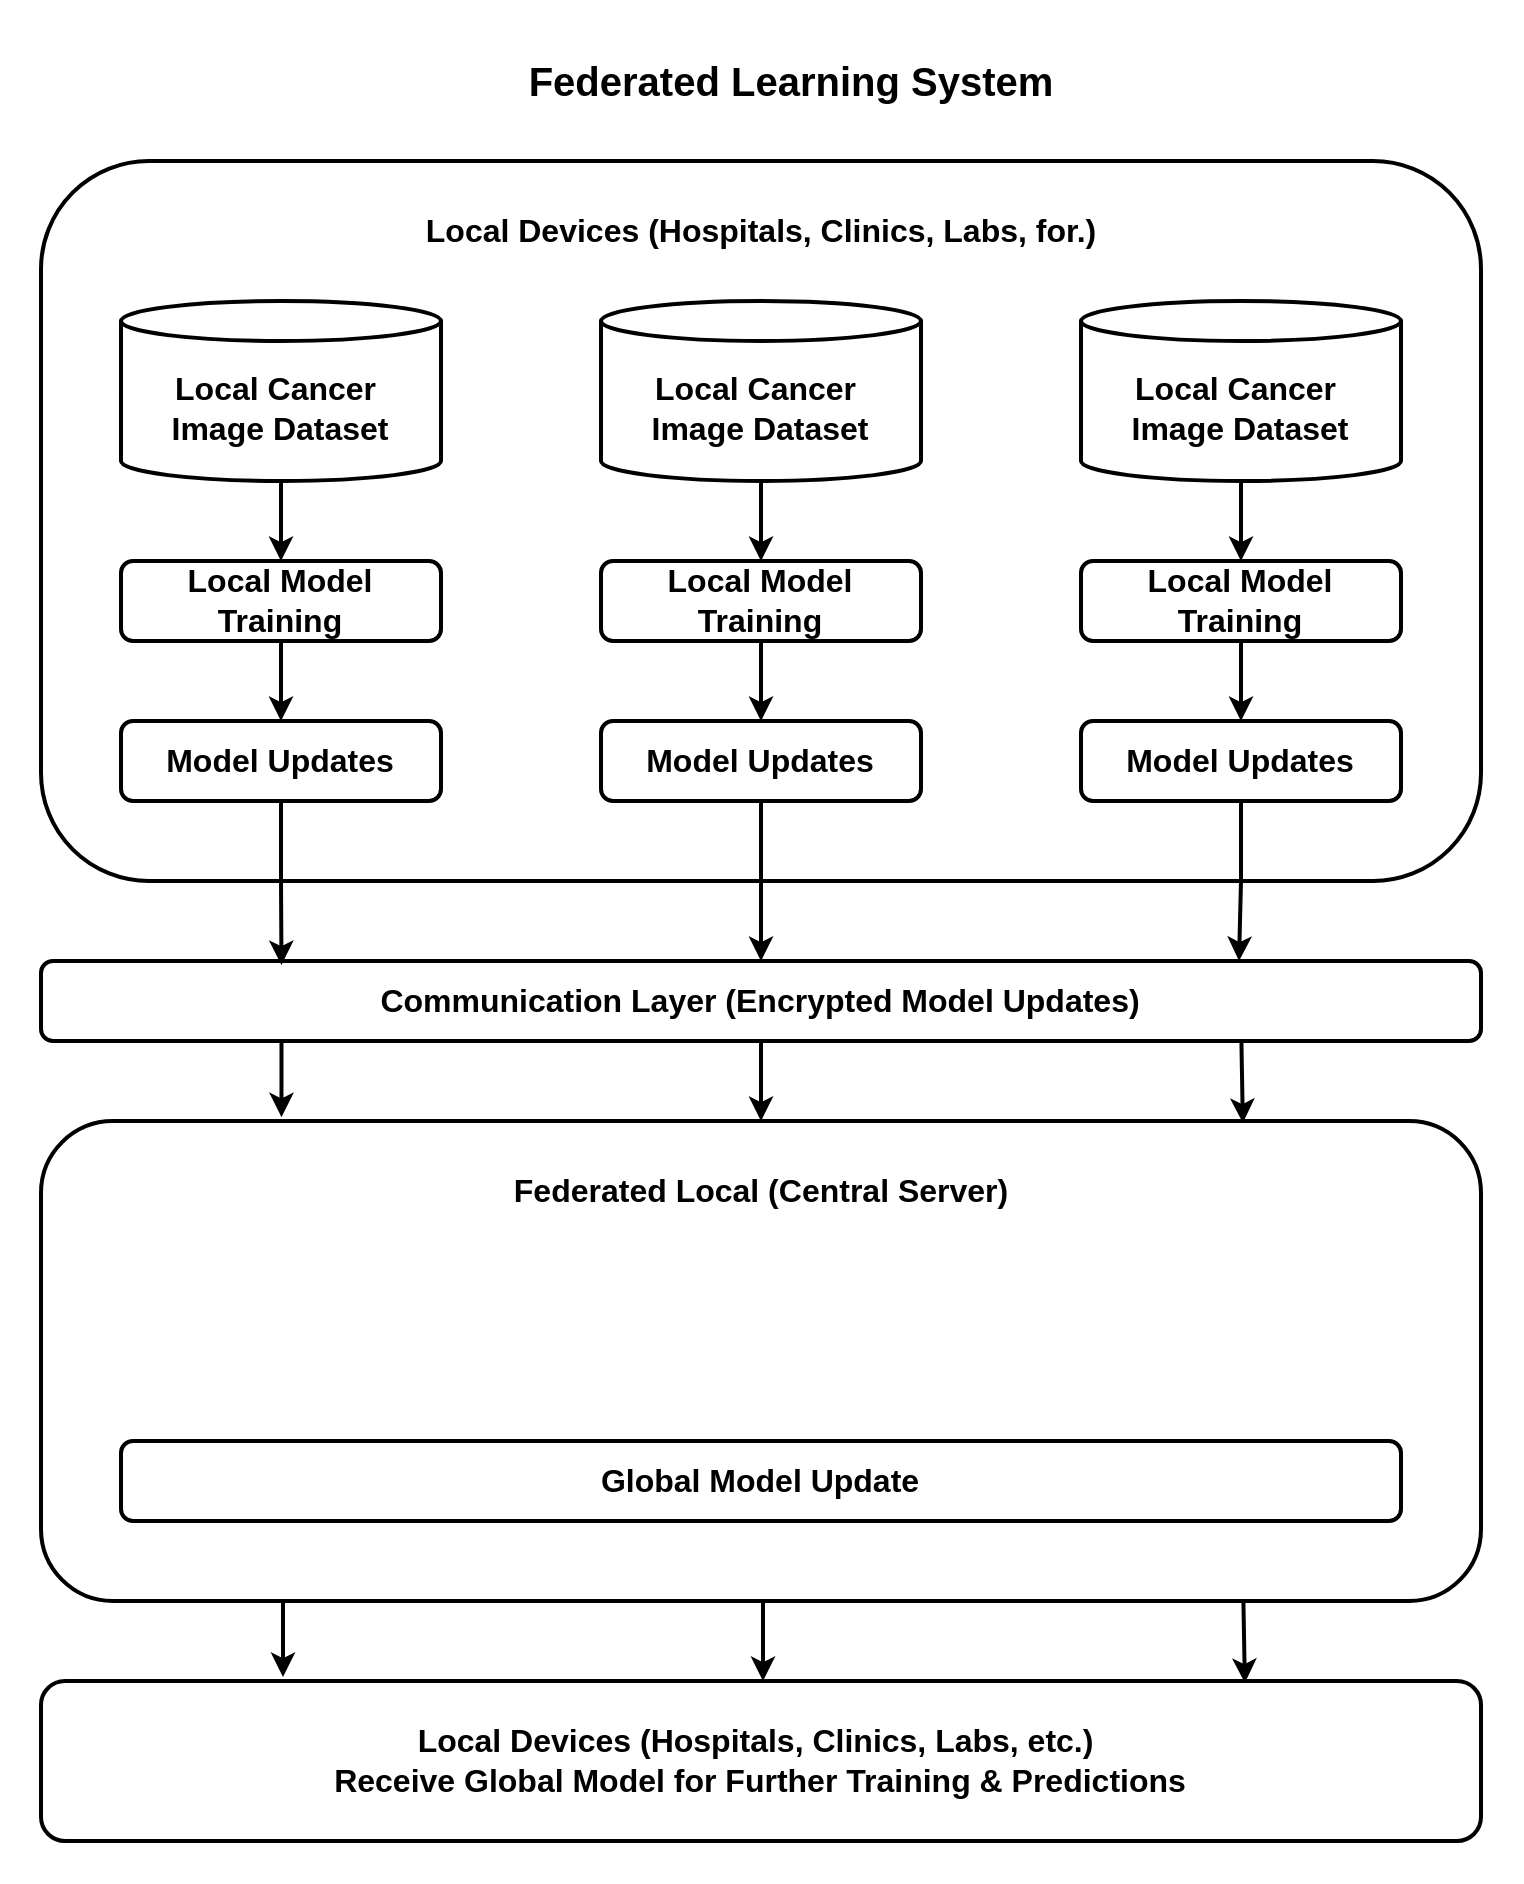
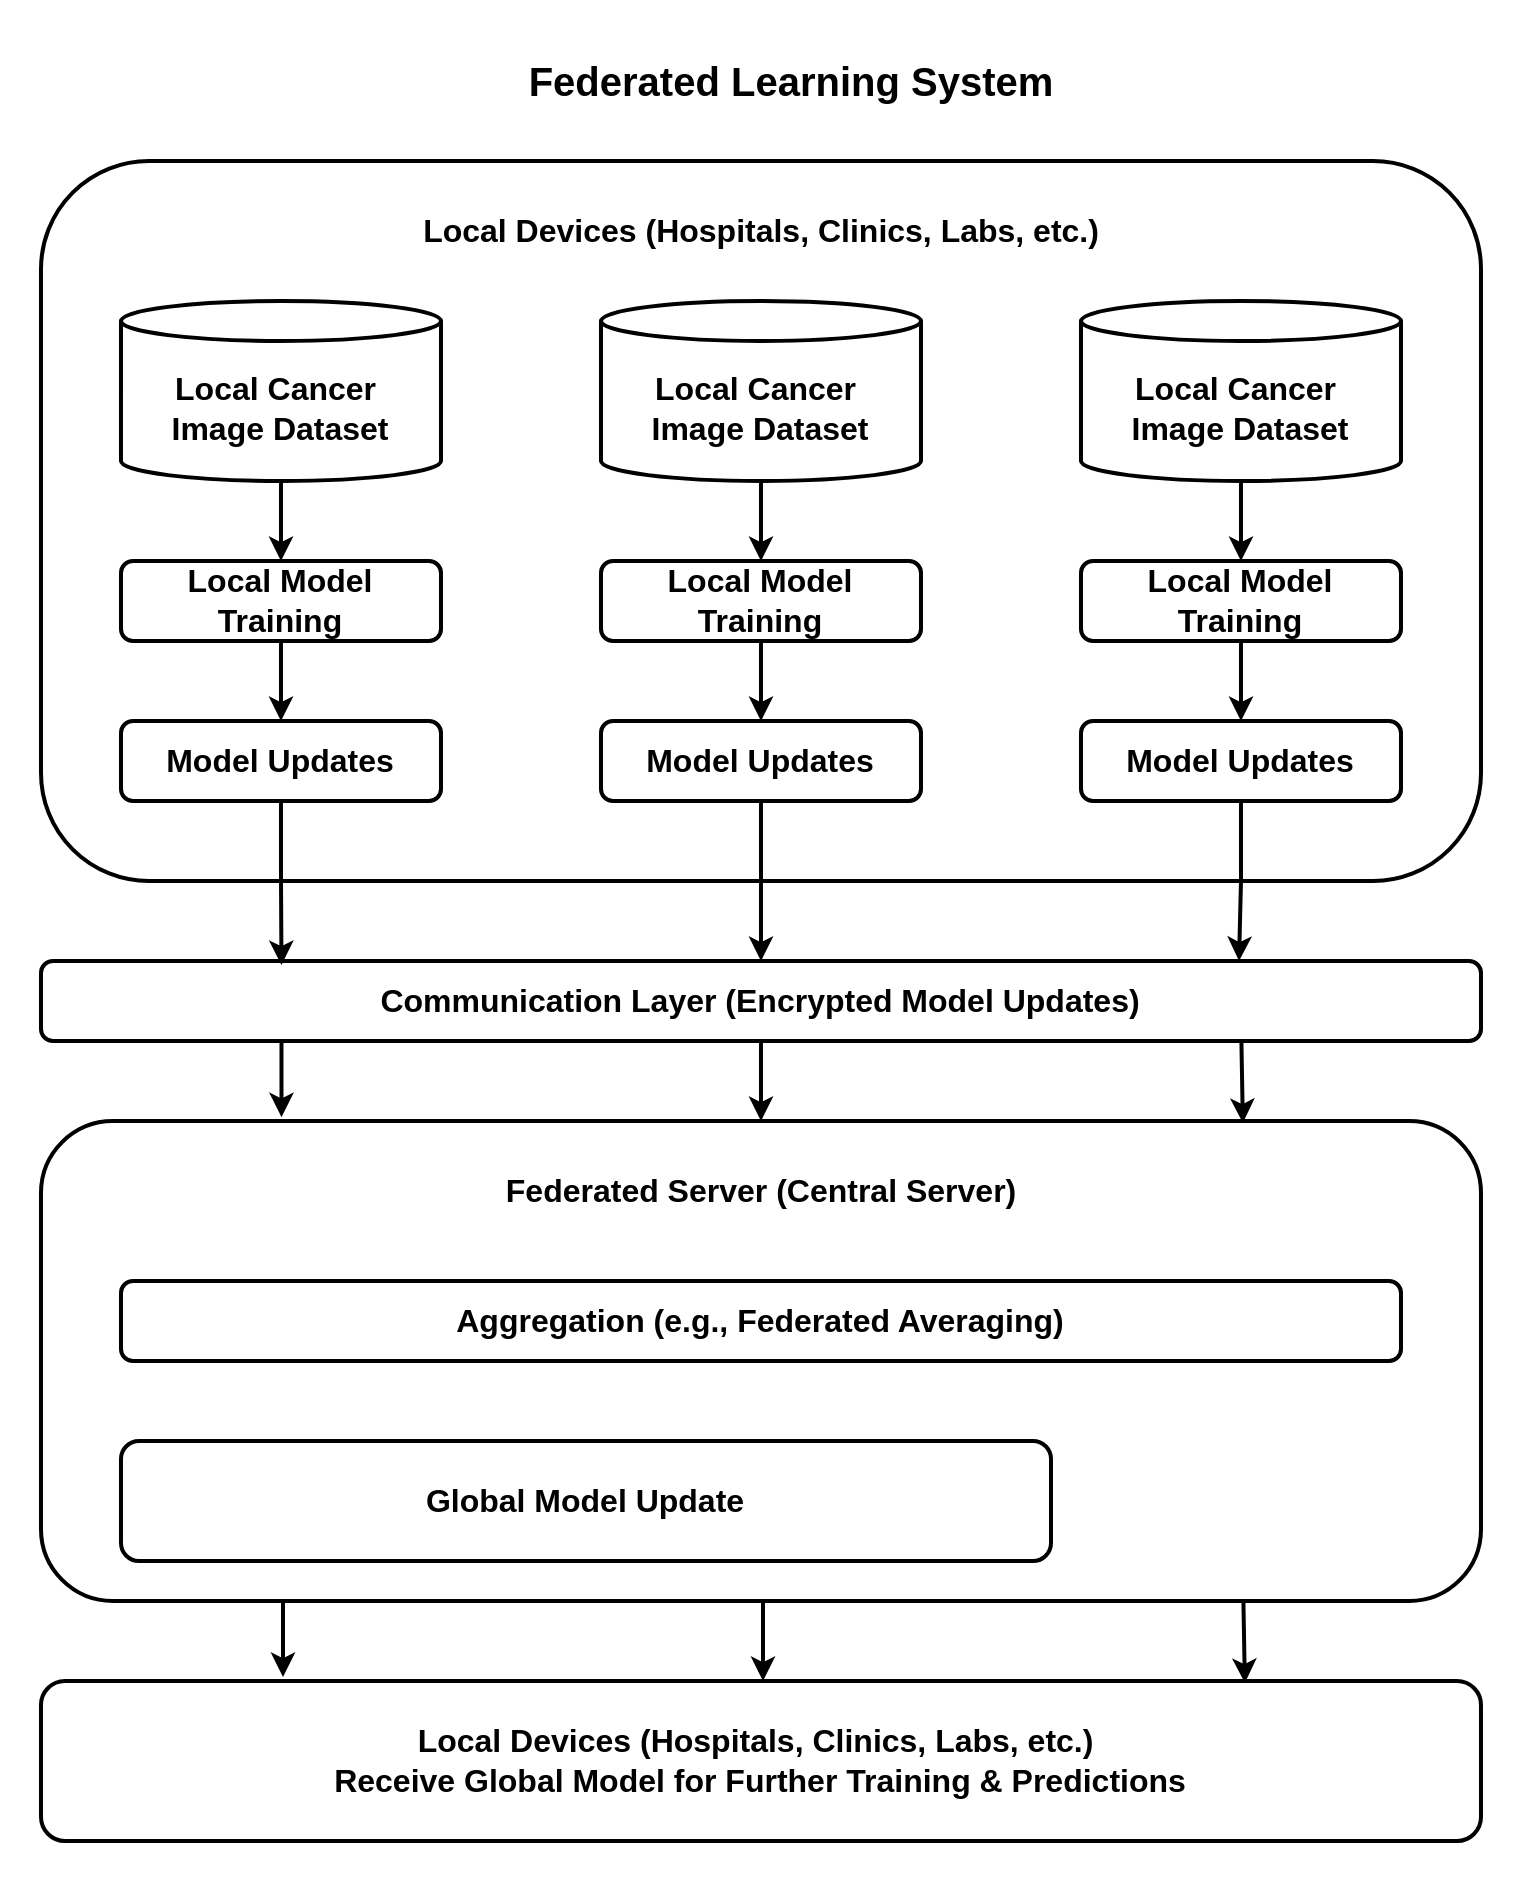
- <mxCell id="20" value="&lt;b style=&quot;font-size: 16px;&quot;&gt;Local Devices (Hospitals, Clinics, Labs, for.)&lt;/b&gt;" style="text;html=1;align=center;verticalAlign=middle;resizable=0;points=[];autosize=1;strokeColor=none;fillColor=none;strokeWidth=2;fontSize=16;" vertex="1" parent="1"><mxGeometry x="200" y="100" width="360" height="30" as="geometry" /></mxCell>
+ <mxCell id="20" value="&lt;b style=&quot;font-size: 16px;&quot;&gt;Local Devices (Hospitals, Clinics, Labs, etc.)&lt;/b&gt;" style="text;html=1;align=center;verticalAlign=middle;resizable=0;points=[];autosize=1;strokeColor=none;fillColor=none;strokeWidth=2;fontSize=16;" vertex="1" parent="1"><mxGeometry x="200" y="100" width="360" height="30" as="geometry" /></mxCell>
- <mxCell id="26" value="&lt;b style=&quot;font-size: 16px;&quot;&gt;Federated Local (Central Server)&lt;/b&gt;" style="text;html=1;align=center;verticalAlign=middle;resizable=0;points=[];autosize=1;strokeColor=none;fillColor=none;strokeWidth=2;fontSize=16;" vertex="1" parent="1"><mxGeometry x="240" y="580" width="280" height="30" as="geometry" /></mxCell>
+ <mxCell id="26" value="&lt;b style=&quot;font-size: 16px;&quot;&gt;Federated Server (Central Server)&lt;/b&gt;" style="text;html=1;align=center;verticalAlign=middle;resizable=0;points=[];autosize=1;strokeColor=none;fillColor=none;strokeWidth=2;fontSize=16;" vertex="1" parent="1"><mxGeometry x="240" y="580" width="280" height="30" as="geometry" /></mxCell>
+ <mxCell id="24" value="&lt;b style=&quot;font-size: 16px;&quot;&gt;Aggregation (e.g., Federated Averaging)&lt;/b&gt;" style="rounded=1;whiteSpace=wrap;html=1;strokeWidth=2;fontSize=16;" vertex="1" parent="1"><mxGeometry x="60" y="640" width="640" height="40" as="geometry" /></mxCell>
- <mxCell id="25" value="&lt;b style=&quot;font-size: 16px;&quot;&gt;Global Model Update&lt;/b&gt;" style="rounded=1;whiteSpace=wrap;html=1;strokeWidth=2;fontSize=16;" vertex="1" parent="1"><mxGeometry x="60" y="720" width="640" height="40" as="geometry" /></mxCell>
+ <mxCell id="25" value="&lt;b style=&quot;font-size: 16px;&quot;&gt;Global Model Update&lt;/b&gt;" style="rounded=1;whiteSpace=wrap;html=1;strokeWidth=2;fontSize=16;" vertex="1" parent="1"><mxGeometry x="60" y="720" width="465" height="60" as="geometry" /></mxCell>
